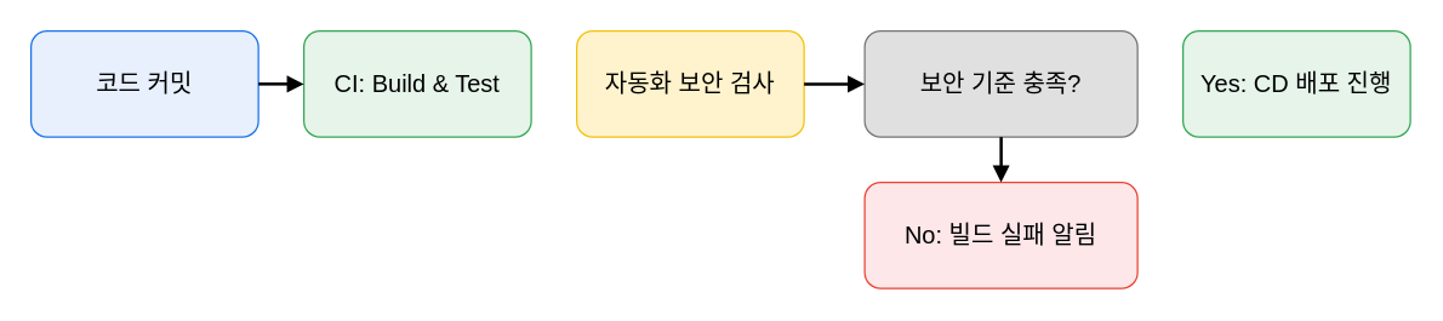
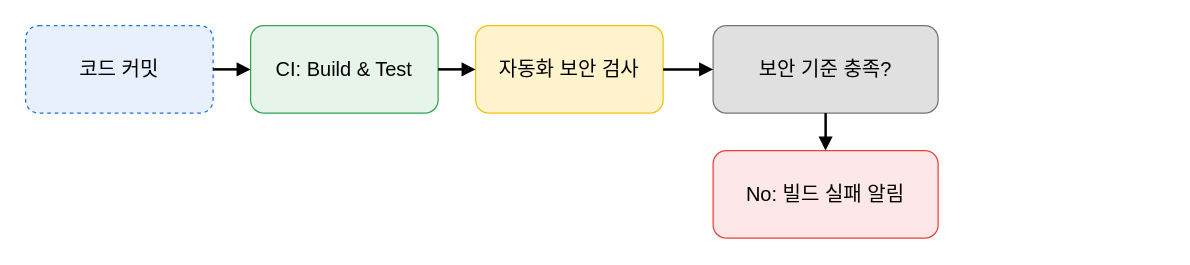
- <mxCell id="2" value="코드 커밋" style="rounded=1;whiteSpace=wrap;html=1;fillColor=#e8f0fe;strokeColor=#1a73e8;fontSize=16;align=center;fontColor=#000000;" parent="1" vertex="1"><mxGeometry x="20" y="20" width="150" height="70" as="geometry" /></mxCell>
+ <mxCell id="2" value="코드 커밋" style="rounded=1;whiteSpace=wrap;html=1;fillColor=#e8f0fe;strokeColor=#1a73e8;fontSize=16;align=center;fontColor=#000000;dashed=1;" parent="1" vertex="1"><mxGeometry x="20" y="20" width="150" height="70" as="geometry" /></mxCell>
+ <mxCell id="9" style="edgeStyle=orthogonalEdgeStyle;endArrow=block;endFill=1;strokeWidth=2;fontColor=#000000;" parent="1" source="3" target="4" edge="1"><mxGeometry relative="1" as="geometry" /></mxCell>
- <mxCell id="6" value="Yes: CD 배포 진행" style="rounded=1;whiteSpace=wrap;html=1;fillColor=#e6f4ea;strokeColor=#34a853;fontSize=16;align=center;fontColor=#000000;" parent="1" vertex="1"><mxGeometry x="780" y="20" width="150" height="70" as="geometry" /></mxCell>
